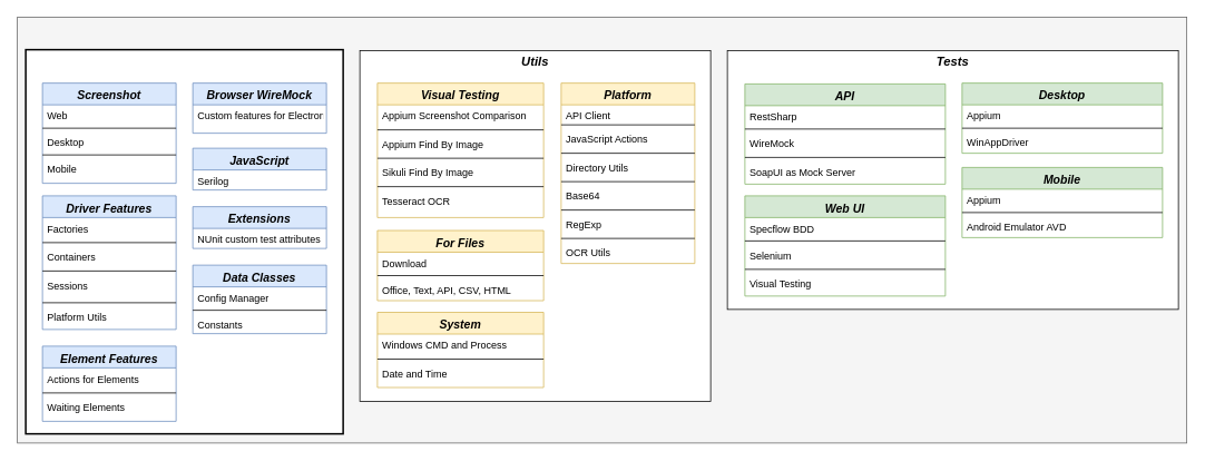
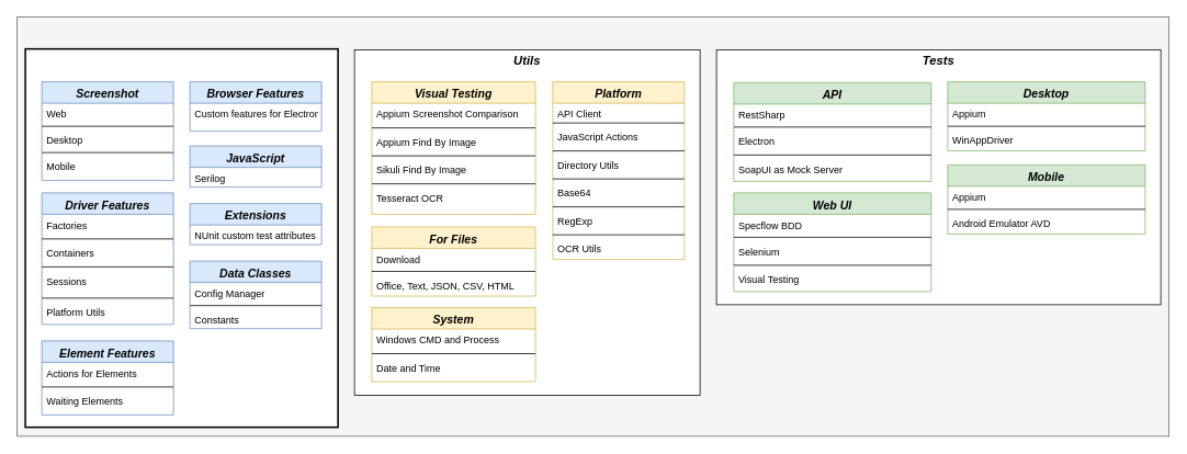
- <mxCell id="28" value="Browser WireMock" style="swimlane;fontStyle=3;align=center;verticalAlign=top;childLayout=stackLayout;horizontal=1;startSize=26;horizontalStack=0;resizeParent=1;resizeLast=0;collapsible=1;marginBottom=0;rounded=0;shadow=0;strokeWidth=1;fontSize=14;fillColor=#dae8fc;strokeColor=#6c8ebf;" vertex="1" parent="1"><mxGeometry x="230" y="99" width="160" height="60" as="geometry"><mxRectangle x="230" y="140" width="160" height="26" as="alternateBounds" /></mxGeometry></mxCell>
+ <mxCell id="28" value="Browser Features" style="swimlane;fontStyle=3;align=center;verticalAlign=top;childLayout=stackLayout;horizontal=1;startSize=26;horizontalStack=0;resizeParent=1;resizeLast=0;collapsible=1;marginBottom=0;rounded=0;shadow=0;strokeWidth=1;fontSize=14;fillColor=#dae8fc;strokeColor=#6c8ebf;" vertex="1" parent="1"><mxGeometry x="230" y="99" width="160" height="60" as="geometry"><mxRectangle x="230" y="140" width="160" height="26" as="alternateBounds" /></mxGeometry></mxCell>
- <mxCell id="66" value="WireMock" style="text;align=left;verticalAlign=top;spacingLeft=4;spacingRight=4;overflow=hidden;rotatable=0;points=[[0,0.5],[1,0.5]];portConstraint=eastwest;rounded=0;shadow=0;html=0;" vertex="1" parent="63"><mxGeometry y="58" width="240" height="26" as="geometry" /></mxCell>
+ <mxCell id="66" value="Electron" style="text;align=left;verticalAlign=top;spacingLeft=4;spacingRight=4;overflow=hidden;rotatable=0;points=[[0,0.5],[1,0.5]];portConstraint=eastwest;rounded=0;shadow=0;html=0;" vertex="1" parent="63"><mxGeometry y="58" width="240" height="26" as="geometry" /></mxCell>
- <mxCell id="9" value="Office, Text, API, CSV, HTML" style="text;align=left;verticalAlign=top;spacingLeft=4;spacingRight=4;overflow=hidden;rotatable=0;points=[[0,0.5],[1,0.5]];portConstraint=eastwest;" parent="6" vertex="1"><mxGeometry y="58" width="199" height="26" as="geometry" /></mxCell>
+ <mxCell id="9" value="Office, Text, JSON, CSV, HTML" style="text;align=left;verticalAlign=top;spacingLeft=4;spacingRight=4;overflow=hidden;rotatable=0;points=[[0,0.5],[1,0.5]];portConstraint=eastwest;" parent="6" vertex="1"><mxGeometry y="58" width="199" height="26" as="geometry" /></mxCell>
